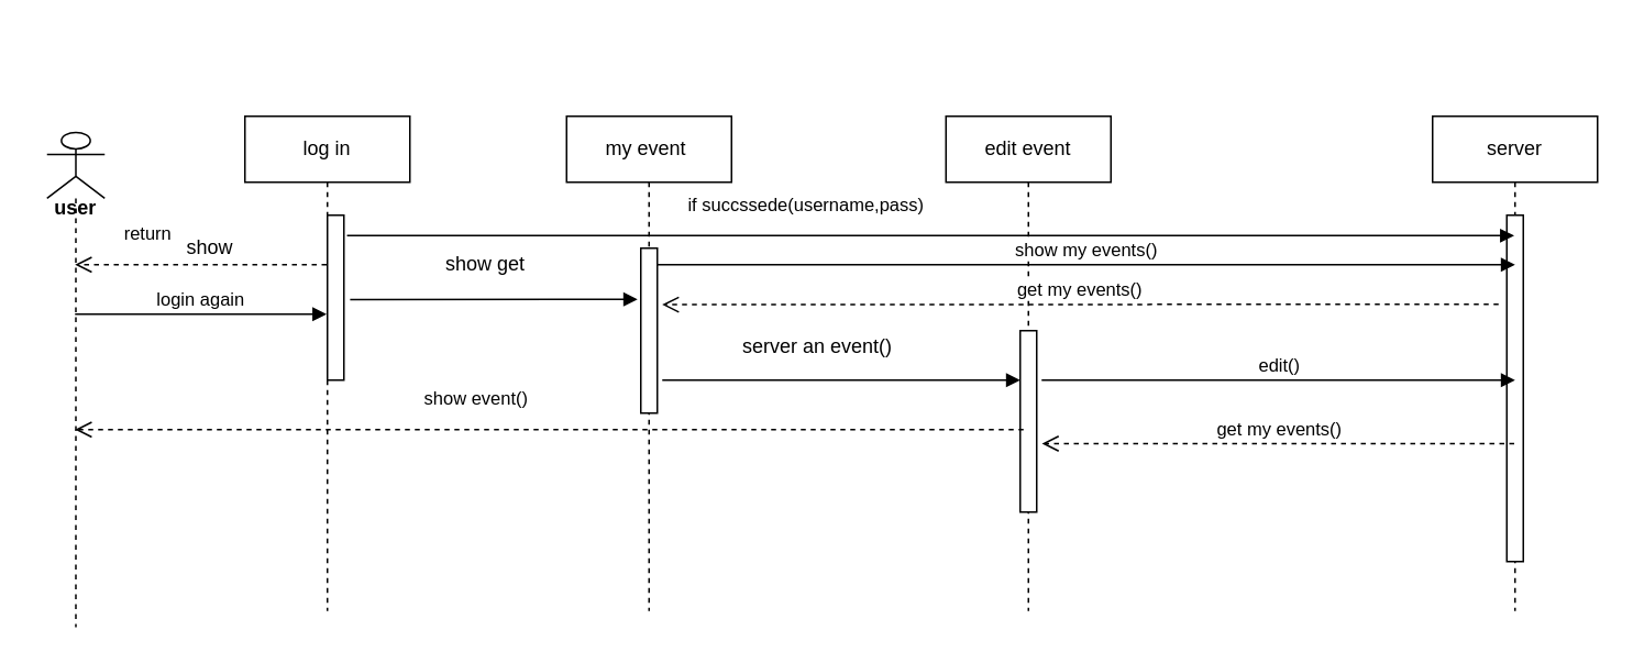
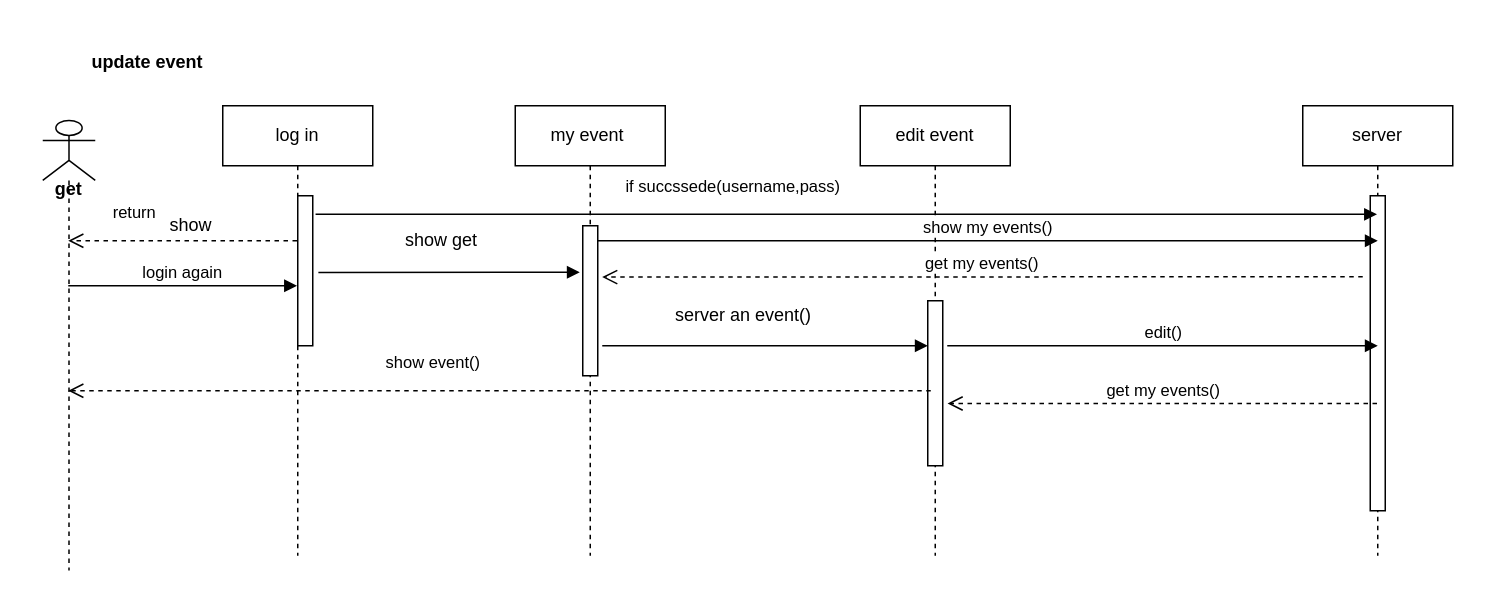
+ <mxCell id="8" value="update event" style="text;align=center;fontStyle=1;verticalAlign=middle;spacingLeft=3;spacingRight=3;strokeColor=none;rotatable=0;points=[[0,0.5],[1,0.5]];portConstraint=eastwest;" vertex="1" parent="1"><mxGeometry x="53" y="20" width="90" height="40" as="geometry" /></mxCell>
- <mxCell id="7" value="user" style="text;align=center;fontStyle=1;verticalAlign=middle;spacingLeft=3;spacingRight=3;strokeColor=none;rotatable=0;points=[[0,0.5],[1,0.5]];portConstraint=eastwest;" vertex="1" parent="6"><mxGeometry x="-7.5" y="40.2" width="50" height="10" as="geometry" /></mxCell>
+ <mxCell id="7" value="get" style="text;align=center;fontStyle=1;verticalAlign=middle;spacingLeft=3;spacingRight=3;strokeColor=none;rotatable=0;points=[[0,0.5],[1,0.5]];portConstraint=eastwest;" vertex="1" parent="6"><mxGeometry x="-7.5" y="40.2" width="50" height="10" as="geometry" /></mxCell>
